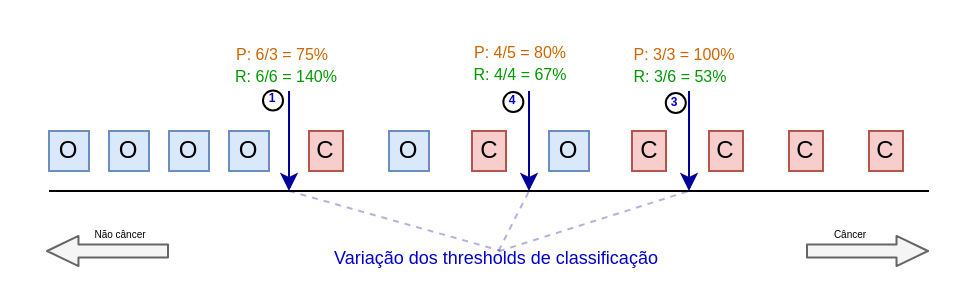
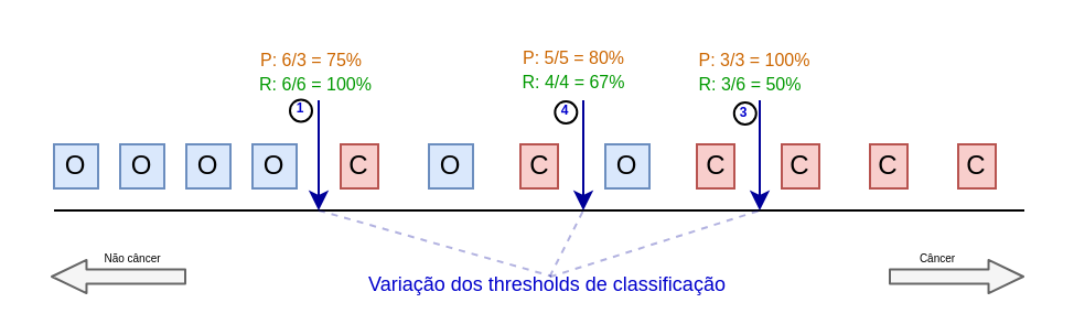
- <mxCell id="32" value="&lt;font style=&quot;font-size: 8px&quot; color=&quot;#cc6600&quot;&gt;P: 4/5 = 80%&lt;/font&gt;" style="text;html=1;strokeColor=none;fillColor=none;align=center;verticalAlign=middle;whiteSpace=wrap;rounded=0;fontColor=#0000CC;" vertex="1" parent="31"><mxGeometry width="90" height="10" as="geometry" /></mxCell>
+ <mxCell id="32" value="&lt;font style=&quot;font-size: 8px&quot; color=&quot;#cc6600&quot;&gt;P: 5/5 = 80%&lt;/font&gt;" style="text;html=1;strokeColor=none;fillColor=none;align=center;verticalAlign=middle;whiteSpace=wrap;rounded=0;fontColor=#0000CC;" vertex="1" parent="31"><mxGeometry width="90" height="10" as="geometry" /></mxCell>
- <mxCell id="30" value="&lt;font style=&quot;font-size: 8px&quot;&gt;R: 6/6 = 140%&lt;/font&gt;" style="text;html=1;strokeColor=none;fillColor=none;align=center;verticalAlign=middle;whiteSpace=wrap;rounded=0;fontColor=#009900;" vertex="1" parent="28"><mxGeometry x="2" y="11" width="90" height="10" as="geometry" /></mxCell>
+ <mxCell id="30" value="&lt;font style=&quot;font-size: 8px&quot;&gt;R: 6/6 = 100%&lt;/font&gt;" style="text;html=1;strokeColor=none;fillColor=none;align=center;verticalAlign=middle;whiteSpace=wrap;rounded=0;fontColor=#009900;" vertex="1" parent="28"><mxGeometry x="2" y="11" width="90" height="10" as="geometry" /></mxCell>
- <mxCell id="36" value="&lt;font style=&quot;font-size: 8px&quot;&gt;R: 3/6 = 53%&lt;/font&gt;" style="text;html=1;strokeColor=none;fillColor=none;align=center;verticalAlign=middle;whiteSpace=wrap;rounded=0;fontColor=#009900;" vertex="1" parent="34"><mxGeometry y="11" width="90" height="10" as="geometry" /></mxCell>
+ <mxCell id="36" value="&lt;font style=&quot;font-size: 8px&quot;&gt;R: 3/6 = 50%&lt;/font&gt;" style="text;html=1;strokeColor=none;fillColor=none;align=center;verticalAlign=middle;whiteSpace=wrap;rounded=0;fontColor=#009900;" vertex="1" parent="34"><mxGeometry y="11" width="90" height="10" as="geometry" /></mxCell>
